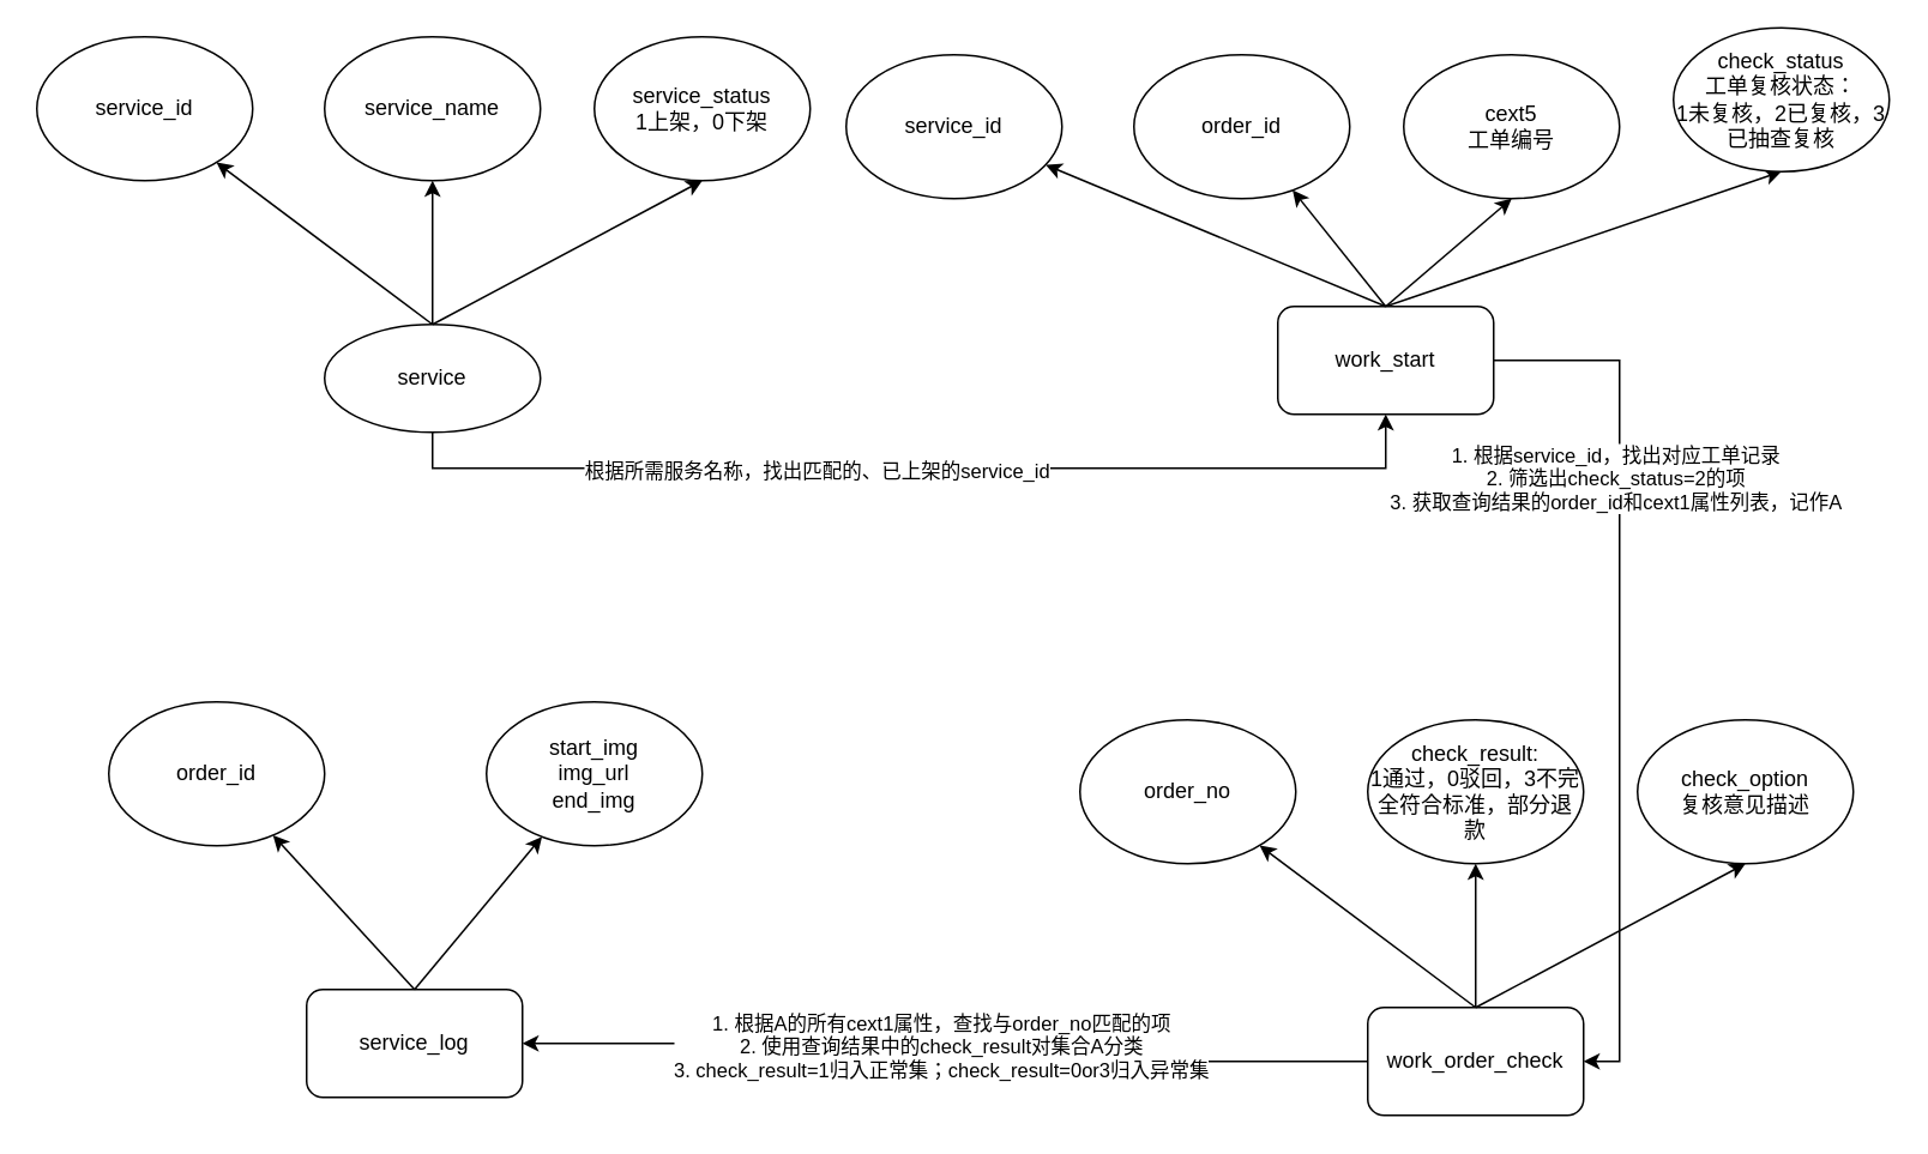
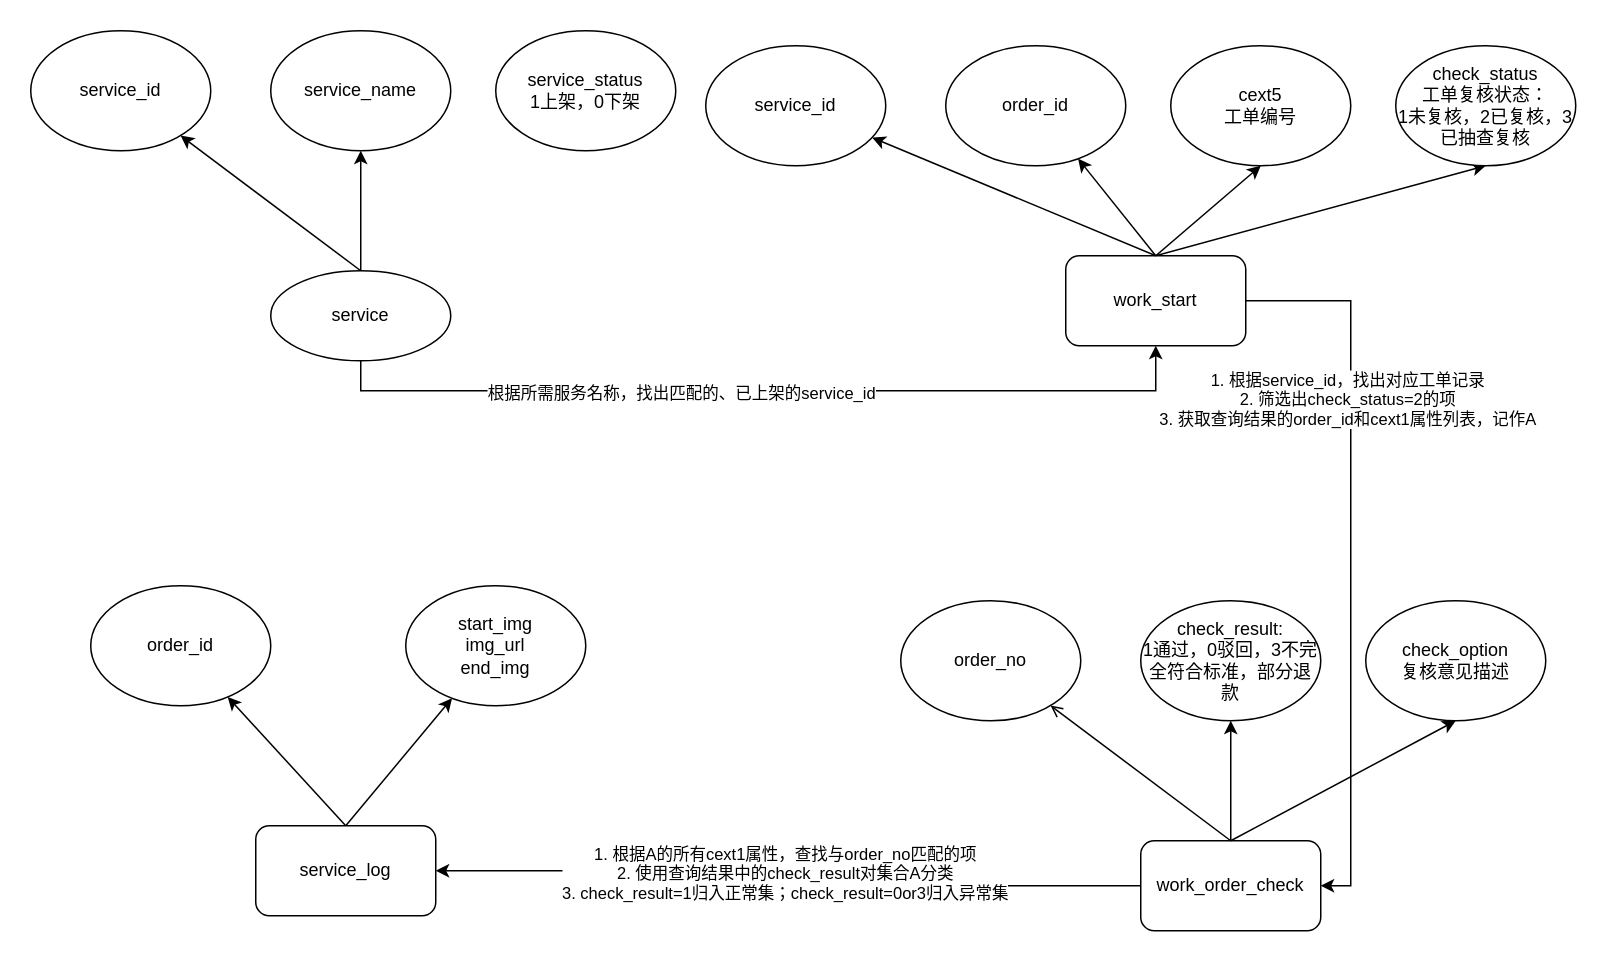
- <mxCell id="21" value="check_status&lt;br&gt;工单复核状态：&lt;br&gt;1未复核，2已复核，3已抽查复核" style="ellipse;whiteSpace=wrap;html=1;" vertex="1" parent="1"><mxGeometry x="930" y="15" width="120" height="80" as="geometry" /></mxCell>
+ <mxCell id="21" value="check_status&lt;br&gt;工单复核状态：&lt;br&gt;1未复核，2已复核，3已抽查复核" style="ellipse;whiteSpace=wrap;html=1;" vertex="1" parent="1"><mxGeometry x="930" y="30" width="120" height="80" as="geometry" /></mxCell>
- <mxCell id="10" value="" style="endArrow=classic;html=1;rounded=0;exitX=0.5;exitY=0;exitDx=0;exitDy=0;entryX=0.5;entryY=1;entryDx=0;entryDy=0;" parent="1" source="4" target="9" edge="1"><mxGeometry width="50" height="50" relative="1" as="geometry"><mxPoint x="220" y="190" as="sourcePoint" /><mxPoint x="240" y="109" as="targetPoint" /></mxGeometry></mxCell>
- <mxCell id="30" value="" style="endArrow=classic;html=1;rounded=0;exitX=0.5;exitY=0;exitDx=0;exitDy=0;" edge="1" parent="1" source="29" target="31"><mxGeometry width="50" height="50" relative="1" as="geometry"><mxPoint x="920" y="790" as="sourcePoint" /><mxPoint x="970" y="740" as="targetPoint" /></mxGeometry></mxCell>
+ <mxCell id="30" value="" style="endArrow=open;html=1;rounded=0;exitX=0.5;exitY=0;exitDx=0;exitDy=0;" edge="1" parent="1" source="29" target="31"><mxGeometry width="50" height="50" relative="1" as="geometry"><mxPoint x="920" y="790" as="sourcePoint" /><mxPoint x="970" y="740" as="targetPoint" /></mxGeometry></mxCell>
